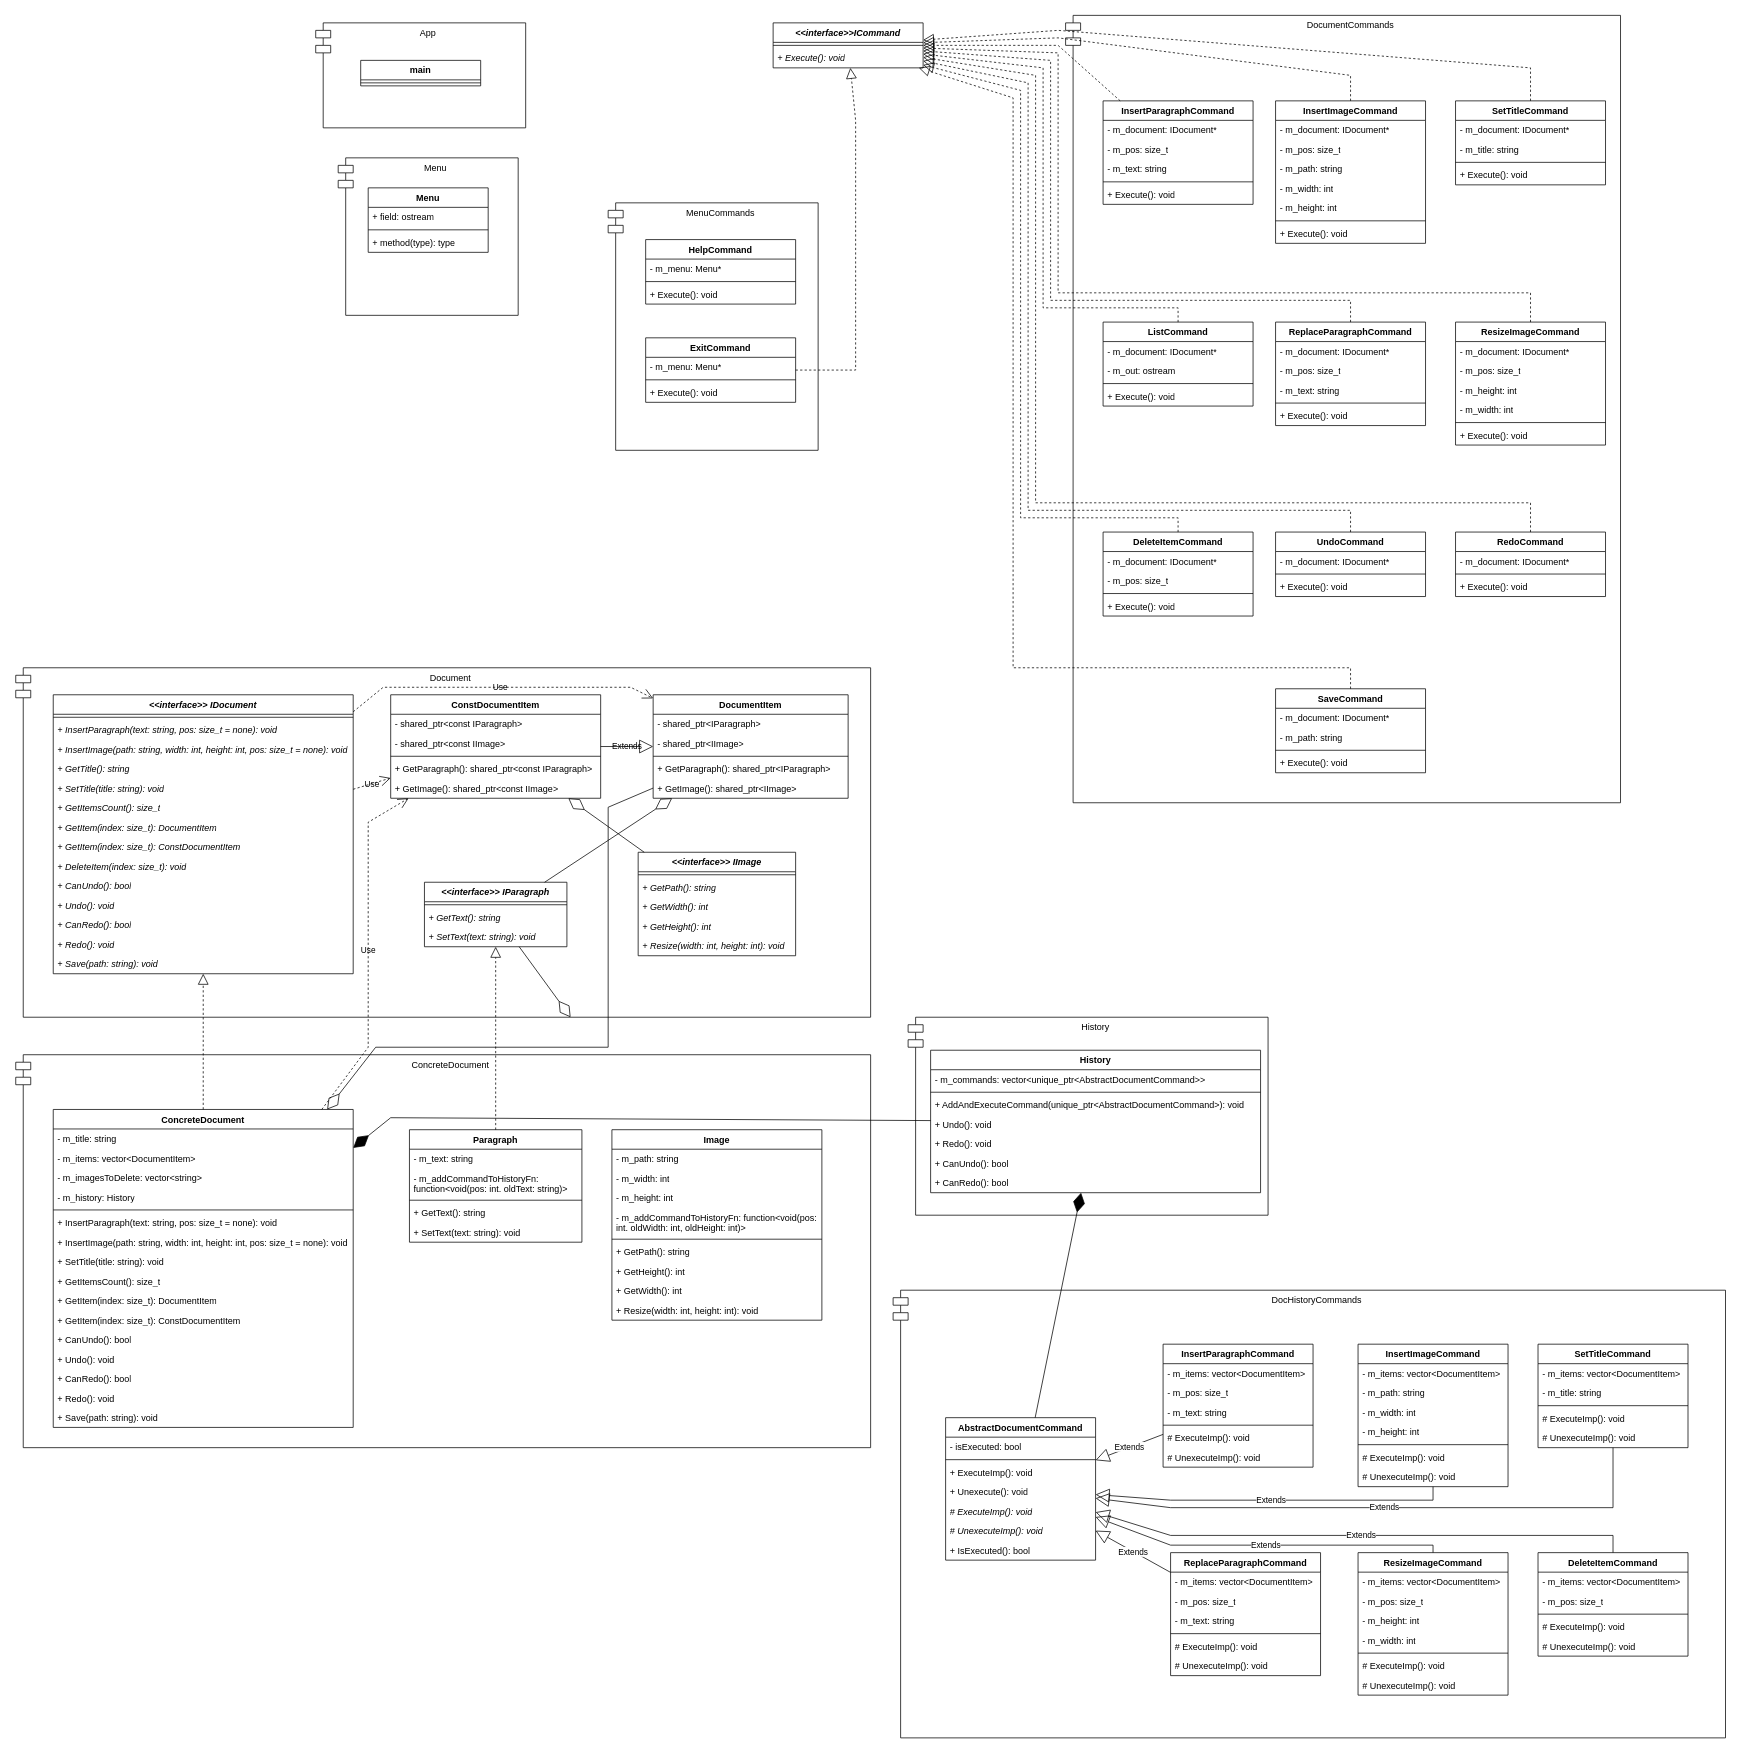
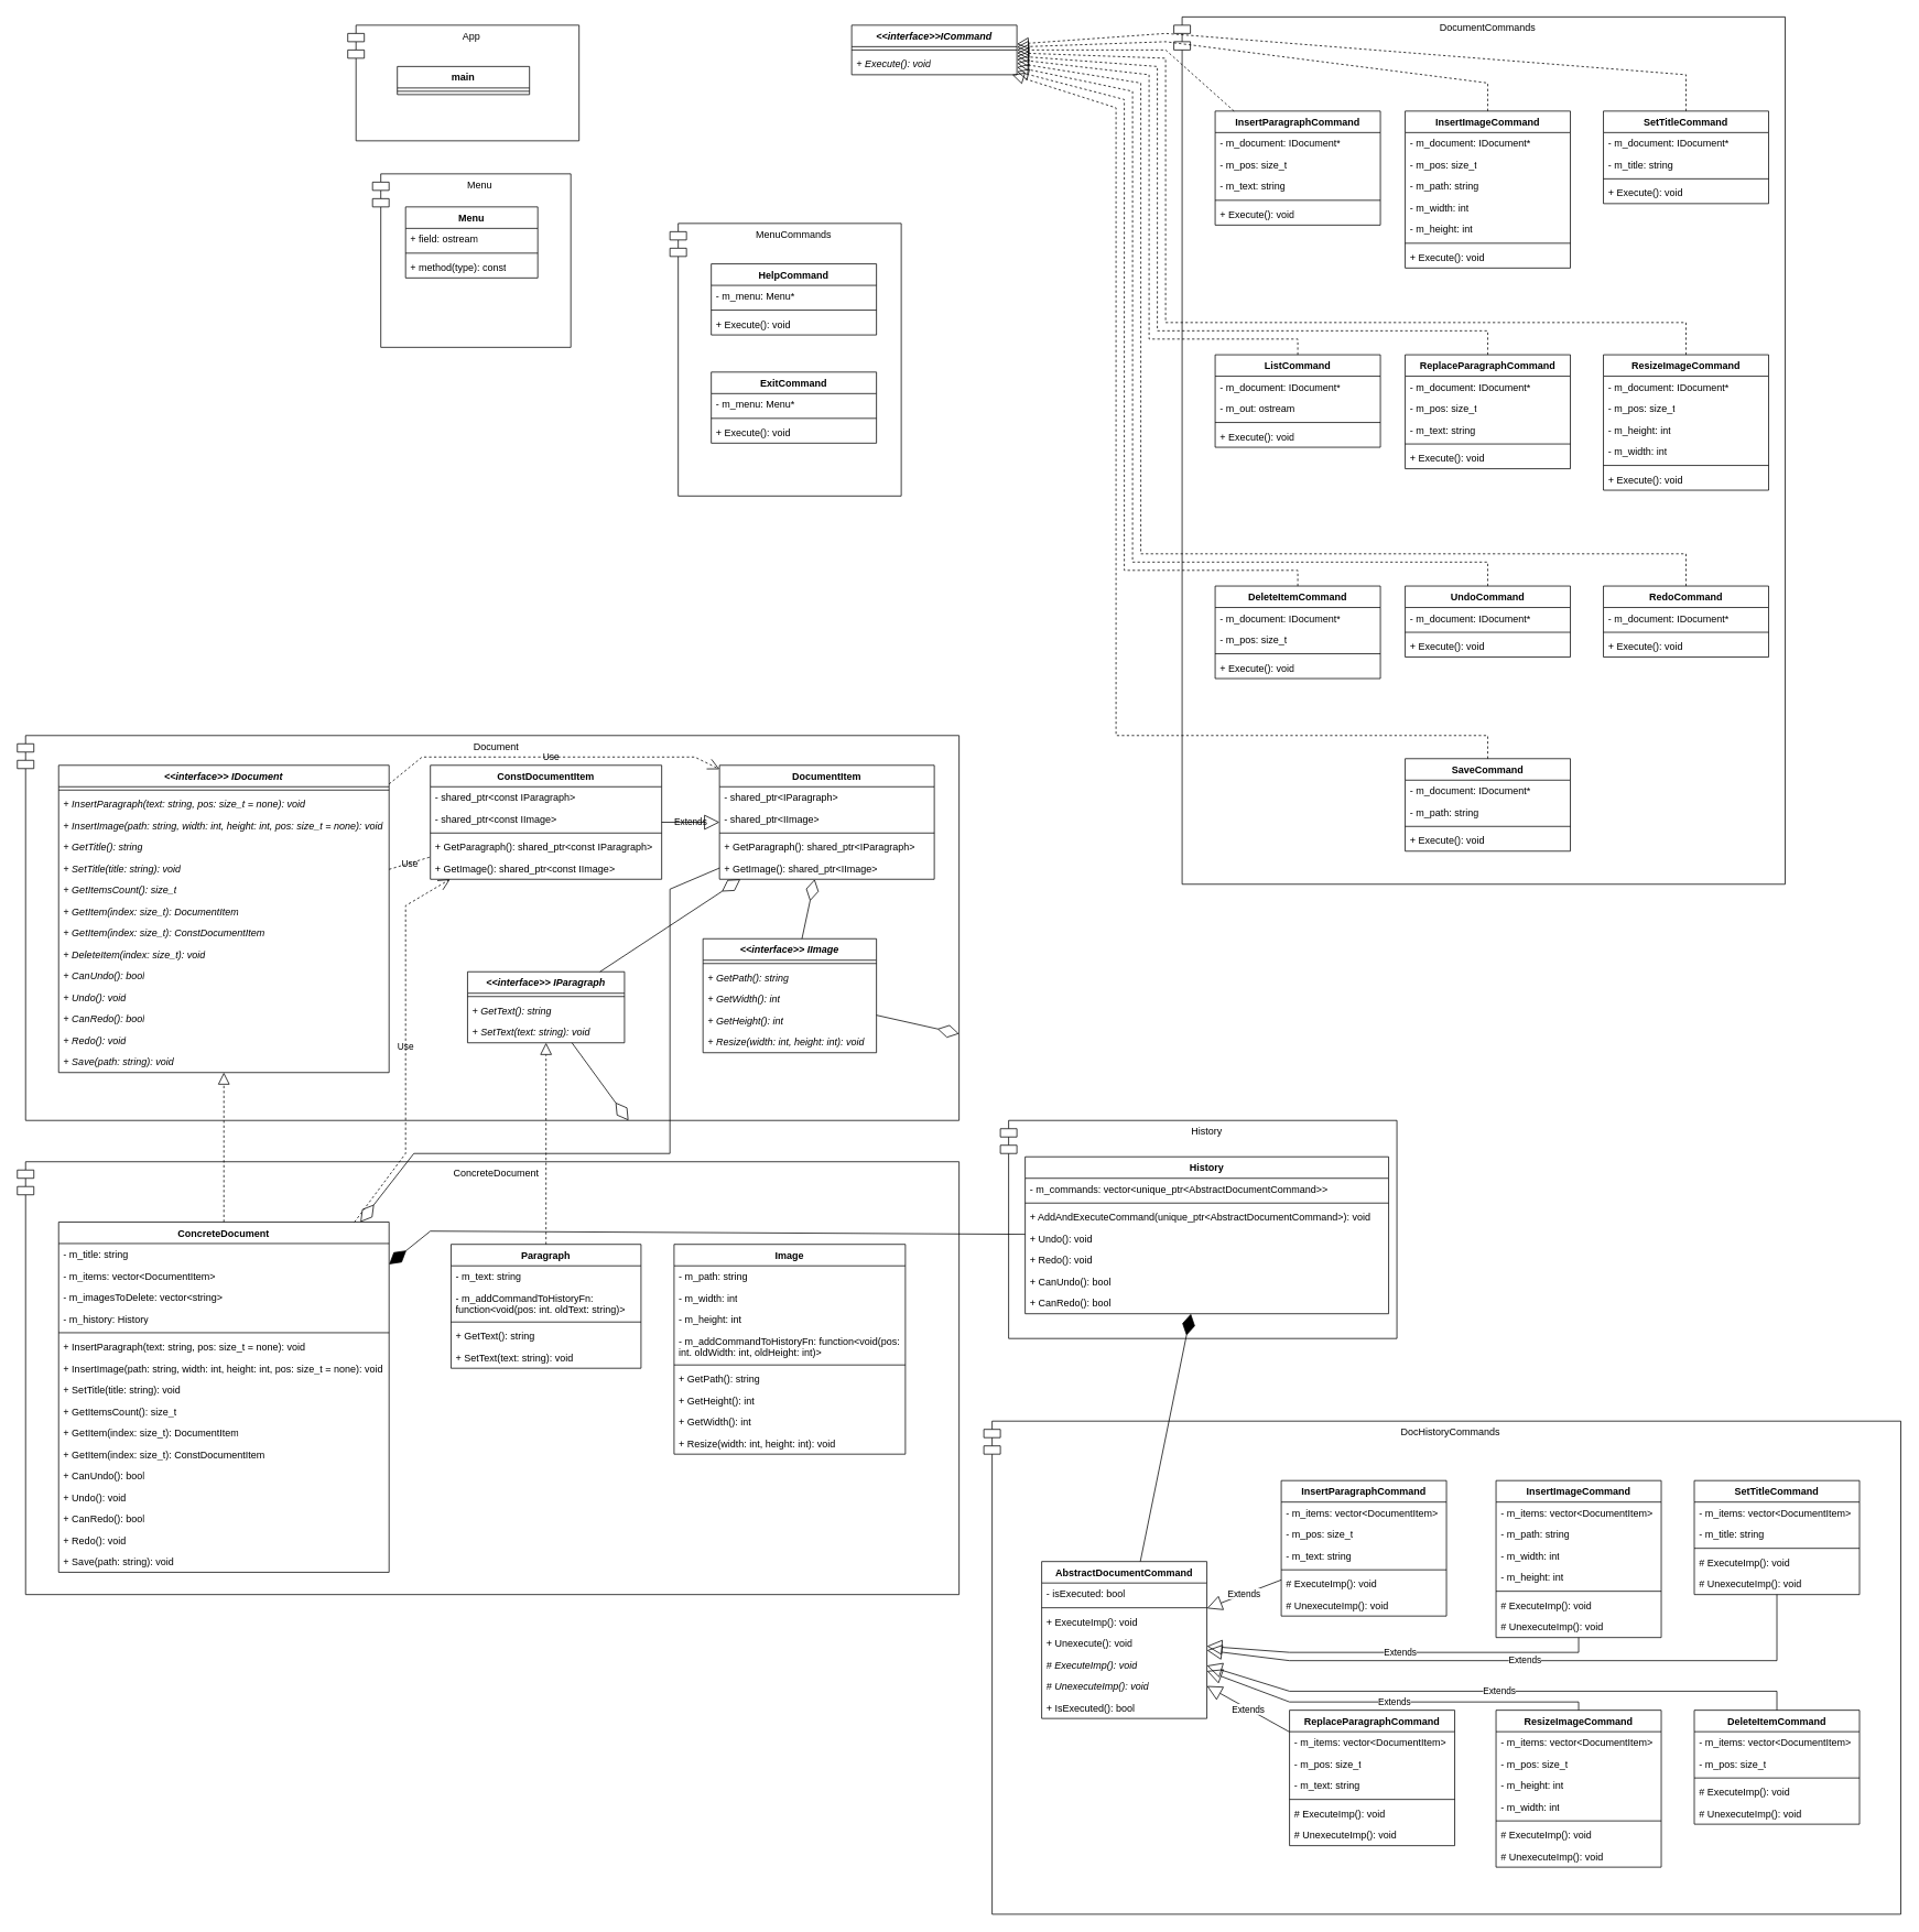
- <mxCell id="93" value="+ method(type): type" style="text;strokeColor=none;fillColor=none;align=left;verticalAlign=top;spacingLeft=4;spacingRight=4;overflow=hidden;rotatable=0;points=[[0,0.5],[1,0.5]];portConstraint=eastwest;whiteSpace=wrap;html=1;labelBackgroundColor=none;" parent="90" vertex="1"><mxGeometry y="60" width="160" height="26" as="geometry" /></mxCell>
+ <mxCell id="93" value="+ method(type): const" style="text;strokeColor=none;fillColor=none;align=left;verticalAlign=top;spacingLeft=4;spacingRight=4;overflow=hidden;rotatable=0;points=[[0,0.5],[1,0.5]];portConstraint=eastwest;whiteSpace=wrap;html=1;labelBackgroundColor=none;" parent="90" vertex="1"><mxGeometry y="60" width="160" height="26" as="geometry" /></mxCell>
- <mxCell id="162" value="" style="endArrow=block;dashed=1;endFill=0;endSize=12;html=1;rounded=0;labelBackgroundColor=none;fontColor=default;" parent="1" source="156" target="94" edge="1"><mxGeometry width="160" relative="1" as="geometry"><mxPoint x="1150" y="260" as="sourcePoint" /><mxPoint x="1310" y="260" as="targetPoint" /><Array as="points"><mxPoint x="1140" y="493" /><mxPoint x="1140" y="160" /></Array></mxGeometry></mxCell>
- <mxCell id="49" value="Use" style="endArrow=open;endSize=12;dashed=1;html=1;rounded=0;labelBackgroundColor=none;fontColor=default;" parent="1" source="11" target="42" edge="1"><mxGeometry width="160" relative="1" as="geometry"><mxPoint x="680" y="1146" as="sourcePoint" /><mxPoint x="840" y="1146" as="targetPoint" /></mxGeometry></mxCell>
+ <mxCell id="49" value="Use" style="endArrow=none;endSize=12;dashed=1;html=1;rounded=0;labelBackgroundColor=none;fontColor=default;" parent="1" source="11" target="42" edge="1"><mxGeometry width="160" relative="1" as="geometry"><mxPoint x="680" y="1146" as="sourcePoint" /><mxPoint x="840" y="1146" as="targetPoint" /></mxGeometry></mxCell>
- <mxCell id="52" value="" style="endArrow=diamondThin;endFill=0;endSize=24;html=1;rounded=0;labelBackgroundColor=none;fontColor=default;" parent="1" source="36" target="42" edge="1"><mxGeometry width="160" relative="1" as="geometry"><mxPoint x="648" y="1186" as="sourcePoint" /><mxPoint x="655" y="1074" as="targetPoint" /></mxGeometry></mxCell>
+ <mxCell id="52" value="" style="endArrow=diamondThin;endFill=0;endSize=24;html=1;rounded=0;labelBackgroundColor=none;fontColor=default;" parent="1" source="36" target="10" edge="1"><mxGeometry width="160" relative="1" as="geometry"><mxPoint x="648" y="1186" as="sourcePoint" /><mxPoint x="655" y="1074" as="targetPoint" /></mxGeometry></mxCell>
+ <mxCell id="54" value="" style="endArrow=diamondThin;endFill=0;endSize=24;html=1;rounded=0;labelBackgroundColor=none;fontColor=default;" parent="1" source="36" target="26" edge="1"><mxGeometry width="160" relative="1" as="geometry"><mxPoint x="715" y="1186" as="sourcePoint" /><mxPoint x="898" y="1074" as="targetPoint" /></mxGeometry></mxCell>
